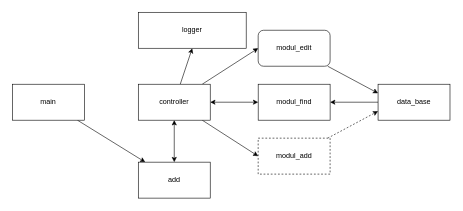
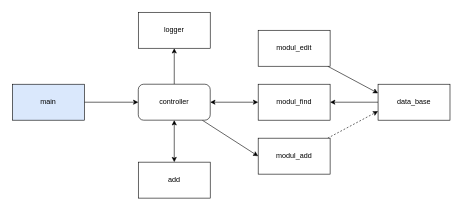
- <mxCell id="18" value="logger" style="rounded=0;whiteSpace=wrap;html=1;" vertex="1" parent="1"><mxGeometry x="230" y="20" width="180" height="60" as="geometry" /></mxCell>
+ <mxCell id="18" value="logger" style="rounded=0;whiteSpace=wrap;html=1;" vertex="1" parent="1"><mxGeometry x="230" y="20" width="120" height="60" as="geometry" /></mxCell>
- <mxCell id="16" value="modul_edit" style="whiteSpace=wrap;html=1;rounded=1;" vertex="1" parent="1"><mxGeometry x="430" y="50" width="120" height="60" as="geometry" /></mxCell>
+ <mxCell id="16" value="modul_edit" style="rounded=0;whiteSpace=wrap;html=1;" vertex="1" parent="1"><mxGeometry x="430" y="50" width="120" height="60" as="geometry" /></mxCell>
- <mxCell id="4" style="edgeStyle=none;html=1;entryX=0;entryY=0.5;entryDx=0;entryDy=0;" edge="1" parent="1" source="7" target="16"><mxGeometry relative="1" as="geometry" /></mxCell>
- <mxCell id="3" value="main" style="rounded=0;whiteSpace=wrap;html=1;" parent="1" vertex="1"><mxGeometry x="20" y="140" width="120" height="60" as="geometry" /></mxCell>
+ <mxCell id="3" value="main" style="rounded=0;whiteSpace=wrap;html=1;fillColor=#dae8fc;" parent="1" vertex="1"><mxGeometry x="20" y="140" width="120" height="60" as="geometry" /></mxCell>
- <mxCell id="7" value="controller" style="rounded=0;whiteSpace=wrap;html=1;" parent="1" vertex="1"><mxGeometry x="230" y="140" width="120" height="60" as="geometry" /></mxCell>
+ <mxCell id="7" value="controller" style="whiteSpace=wrap;html=1;rounded=1;" parent="1" vertex="1"><mxGeometry x="230" y="140" width="120" height="60" as="geometry" /></mxCell>
- <mxCell id="2" value="" style="edgeStyle=none;html=1;" parent="1" source="3" target="11" edge="1"><mxGeometry relative="1" as="geometry" /></mxCell>
+ <mxCell id="2" value="" style="edgeStyle=none;html=1;" parent="1" source="3" target="7" edge="1"><mxGeometry relative="1" as="geometry" /></mxCell>
- <mxCell id="10" value="modul_add" style="rounded=0;whiteSpace=wrap;html=1;dashed=1;" parent="1" vertex="1"><mxGeometry x="430" y="230" width="120" height="60" as="geometry" /></mxCell>
+ <mxCell id="10" value="modul_add" style="rounded=0;whiteSpace=wrap;html=1;" parent="1" vertex="1"><mxGeometry x="430" y="230" width="120" height="60" as="geometry" /></mxCell>
